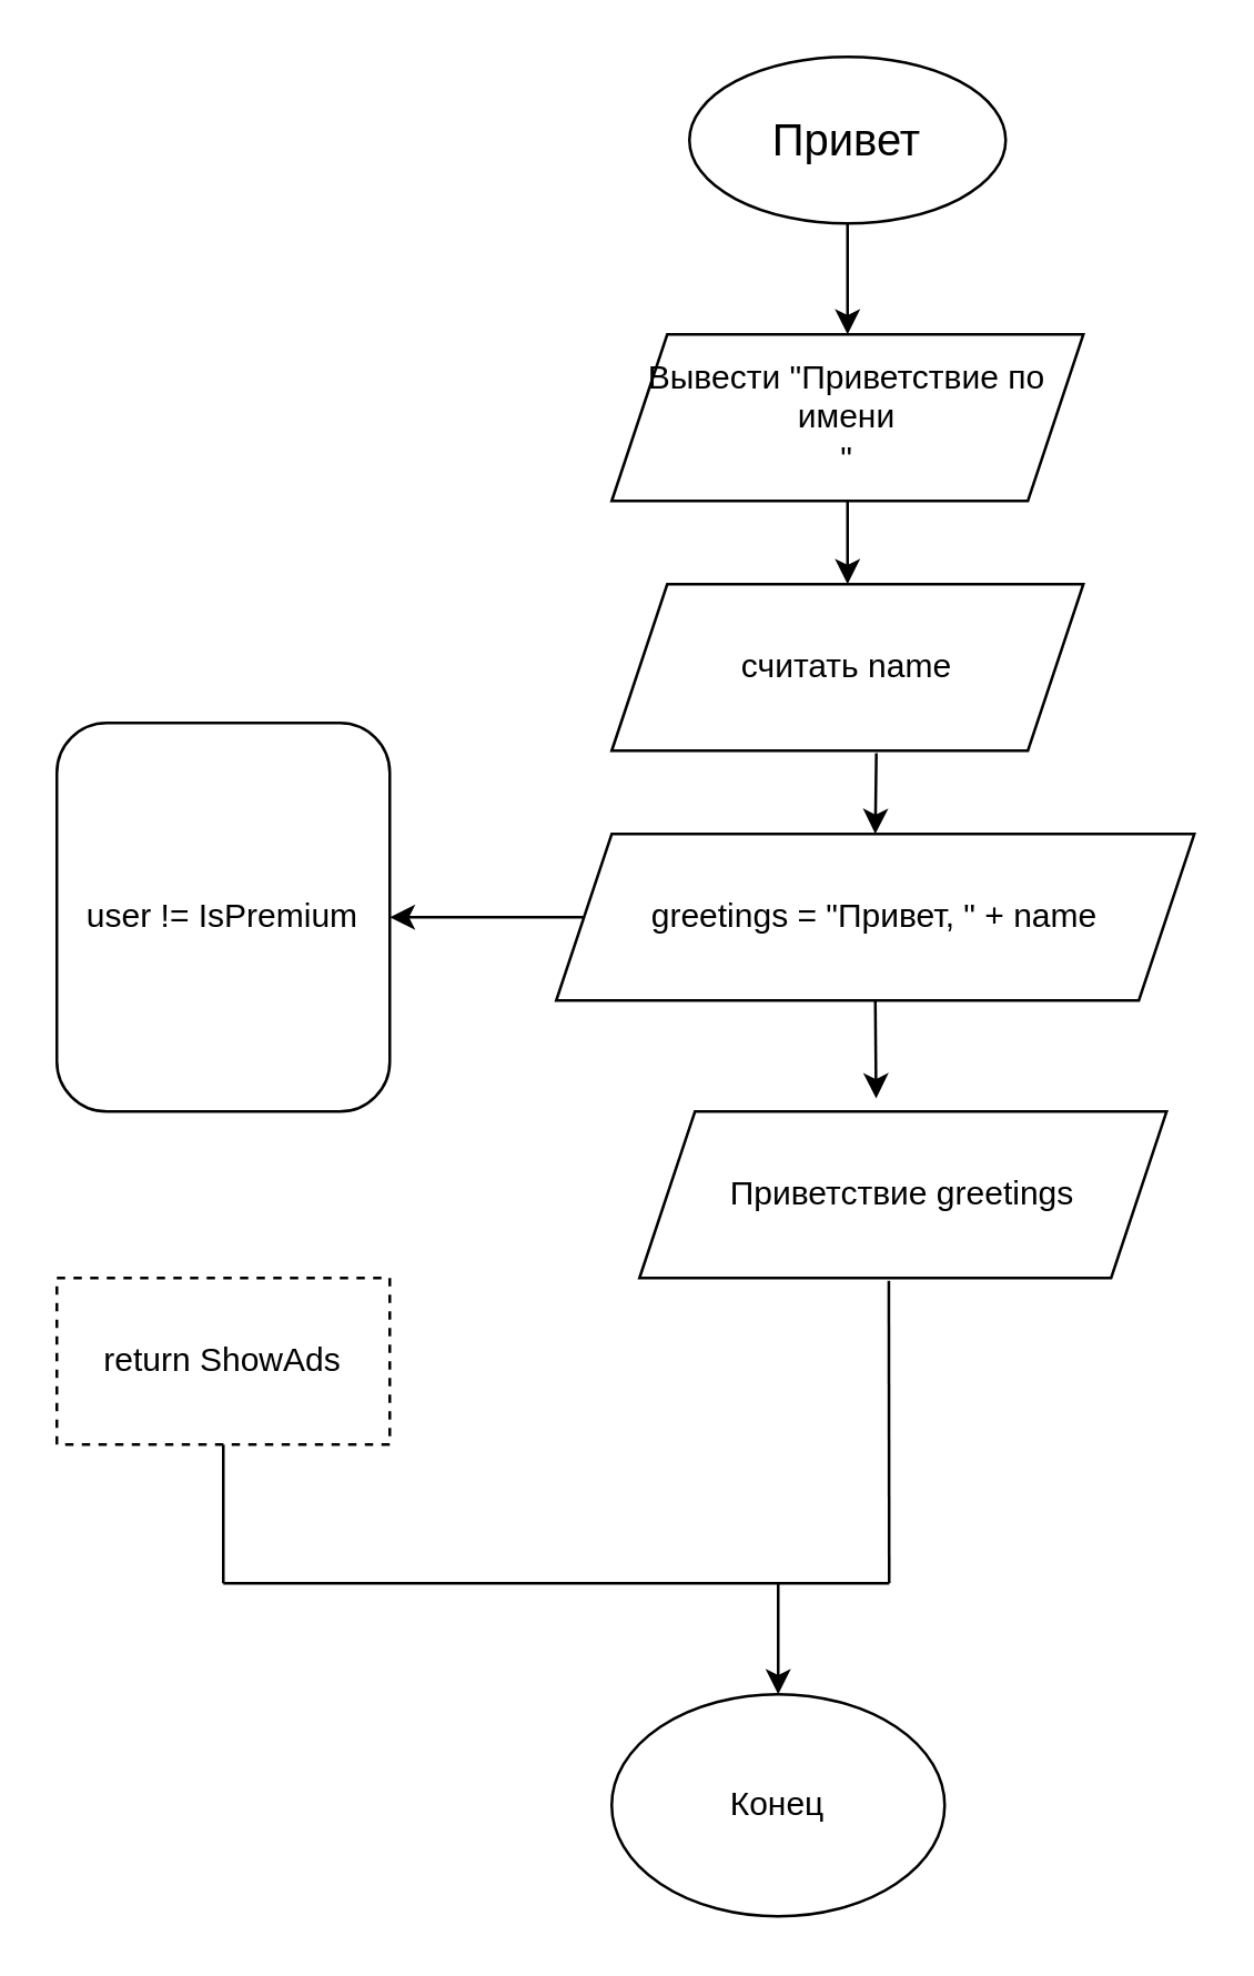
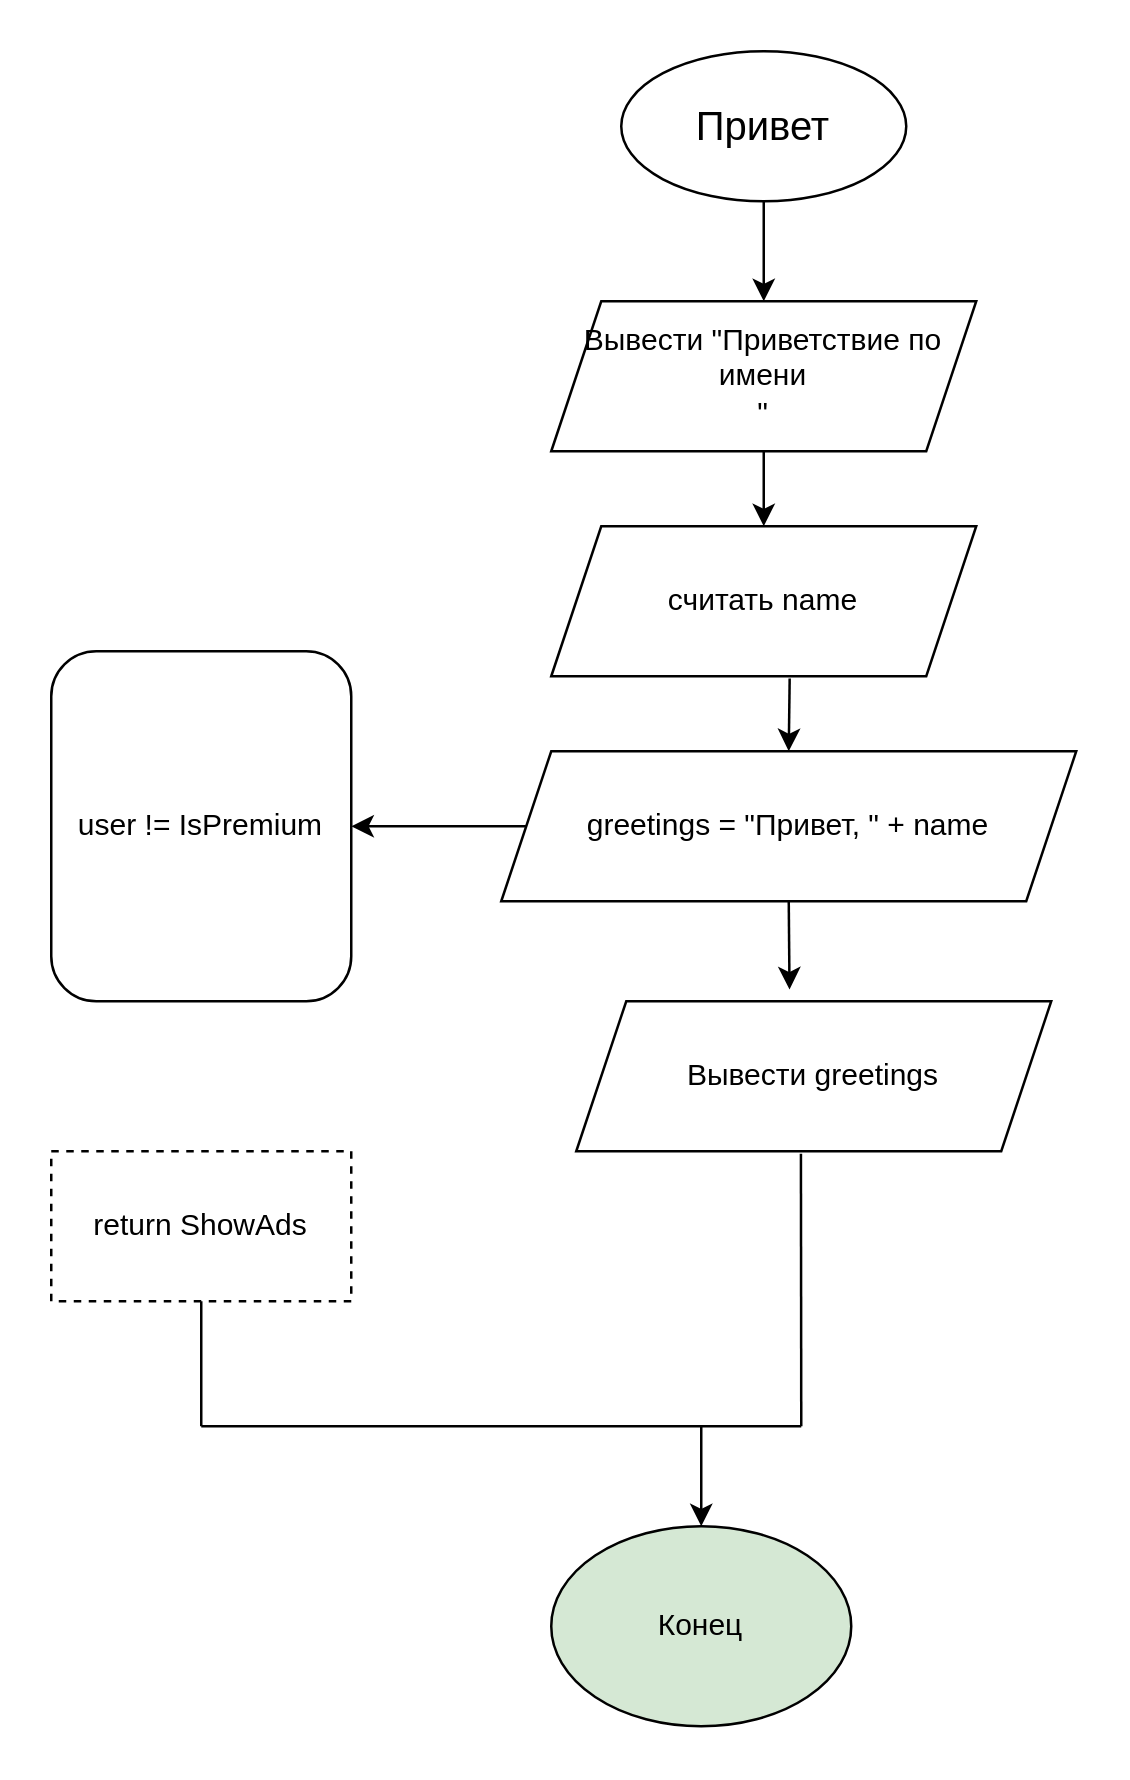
- <mxCell id="6" value="Приветствие greetings" style="shape=parallelogram;perimeter=parallelogramPerimeter;whiteSpace=wrap;html=1;fixedSize=1;fontSize=12;" parent="1" vertex="1"><mxGeometry x="230" y="400" width="190" height="60" as="geometry" /></mxCell>
+ <mxCell id="6" value="Вывести greetings" style="shape=parallelogram;perimeter=parallelogramPerimeter;whiteSpace=wrap;html=1;fixedSize=1;fontSize=12;" parent="1" vertex="1"><mxGeometry x="230" y="400" width="190" height="60" as="geometry" /></mxCell>
- <mxCell id="7" value="Конец" style="ellipse;whiteSpace=wrap;html=1;fontSize=12;" parent="1" vertex="1"><mxGeometry x="220" y="610" width="120" height="80" as="geometry" /></mxCell>
+ <mxCell id="7" value="Конец" style="ellipse;whiteSpace=wrap;html=1;fontSize=12;fillColor=#d5e8d4;" parent="1" vertex="1"><mxGeometry x="220" y="610" width="120" height="80" as="geometry" /></mxCell>
